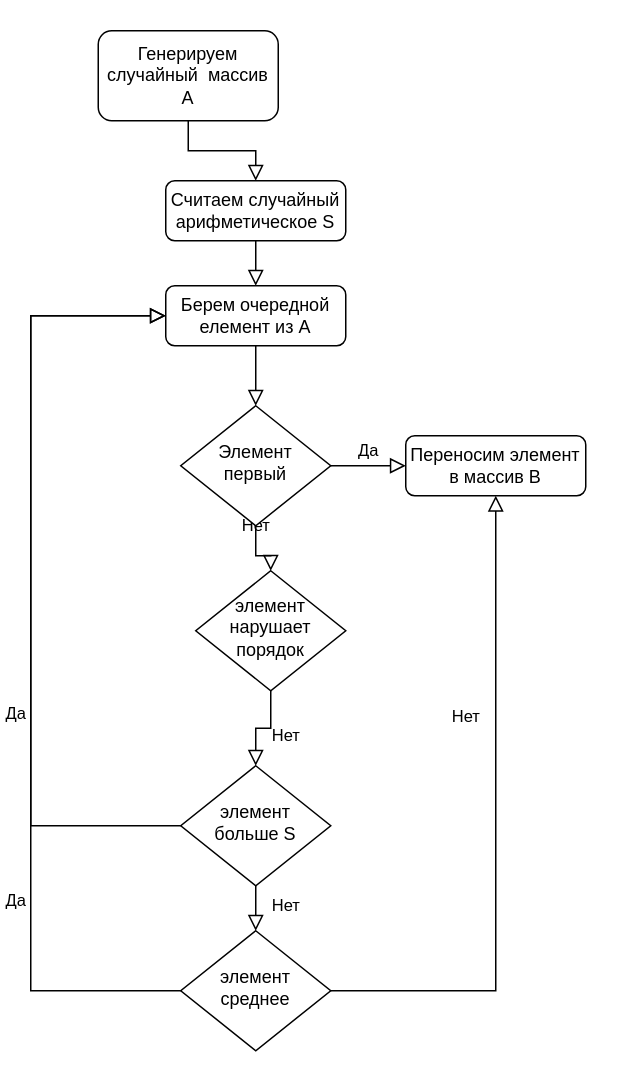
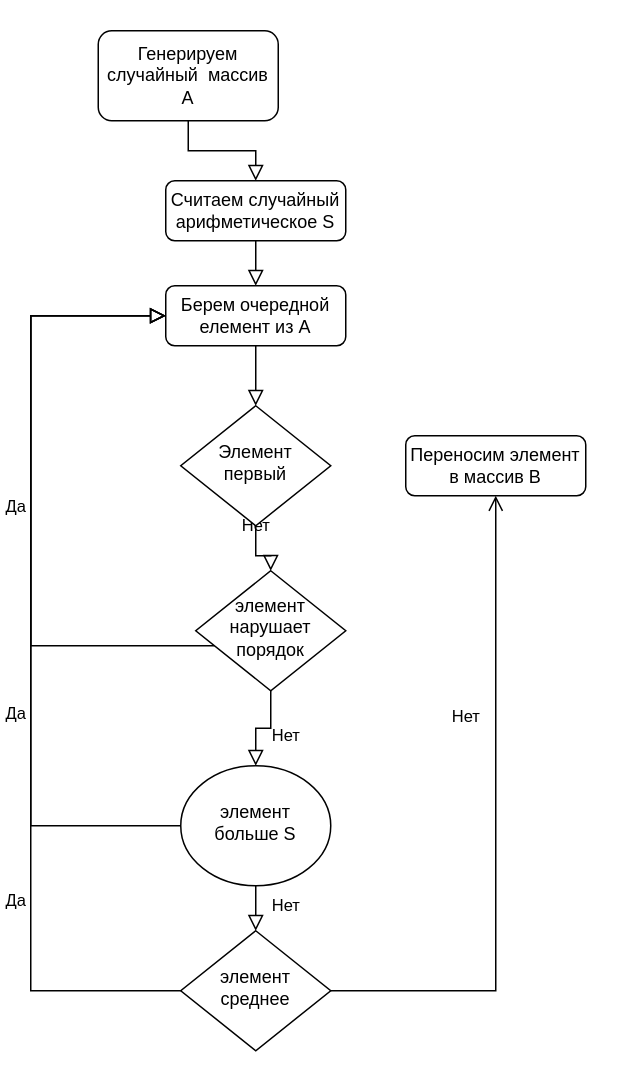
- <mxCell id="5" value="Да" style="edgeStyle=orthogonalEdgeStyle;rounded=0;html=1;jettySize=auto;orthogonalLoop=1;fontSize=11;endArrow=block;endFill=0;endSize=8;strokeWidth=1;shadow=0;labelBackgroundColor=none;" parent="1" source="6" target="7" edge="1"><mxGeometry y="10" relative="1" as="geometry"><mxPoint as="offset" /></mxGeometry></mxCell>
- <mxCell id="20" value="Нет" style="rounded=0;html=1;jettySize=auto;orthogonalLoop=1;fontSize=11;endArrow=block;endFill=0;endSize=8;strokeWidth=1;shadow=0;labelBackgroundColor=none;edgeStyle=orthogonalEdgeStyle;" edge="1" parent="1" source="18" target="7"><mxGeometry x="0.333" y="20" relative="1" as="geometry"><mxPoint as="offset" /><mxPoint x="180" y="600" as="sourcePoint" /><mxPoint x="350" y="620" as="targetPoint" /></mxGeometry></mxCell>
+ <mxCell id="20" value="Нет" style="rounded=0;html=1;jettySize=auto;orthogonalLoop=1;fontSize=11;endArrow=open;endFill=0;endSize=8;strokeWidth=1;shadow=0;labelBackgroundColor=none;edgeStyle=orthogonalEdgeStyle;" edge="1" parent="1" source="18" target="7"><mxGeometry x="0.333" y="20" relative="1" as="geometry"><mxPoint as="offset" /><mxPoint x="180" y="600" as="sourcePoint" /><mxPoint x="350" y="620" as="targetPoint" /></mxGeometry></mxCell>
+ <mxCell id="8" value="Да" style="edgeStyle=orthogonalEdgeStyle;rounded=0;html=1;jettySize=auto;orthogonalLoop=1;fontSize=11;endArrow=block;endFill=0;endSize=8;strokeWidth=1;shadow=0;labelBackgroundColor=none;" parent="1" source="9" target="12" edge="1"><mxGeometry y="10" relative="1" as="geometry"><mxPoint as="offset" /><mxPoint x="60" y="260" as="targetPoint" /><Array as="points"><mxPoint x="20" y="430" /><mxPoint x="20" y="210" /></Array></mxGeometry></mxCell>
- <mxCell id="14" value="элемент больше S" style="rhombus;whiteSpace=wrap;html=1;shadow=0;fontFamily=Helvetica;fontSize=12;align=center;strokeWidth=1;spacing=6;spacingTop=-4;" vertex="1" parent="1"><mxGeometry x="120" y="510" width="100" height="80" as="geometry" /></mxCell>
+ <mxCell id="14" value="элемент больше S" style="ellipse;whiteSpace=wrap;html=1;shadow=0;fontFamily=Helvetica;fontSize=12;align=center;strokeWidth=1;spacing=6;spacingTop=-4;" vertex="1" parent="1"><mxGeometry x="120" y="510" width="100" height="80" as="geometry" /></mxCell>
